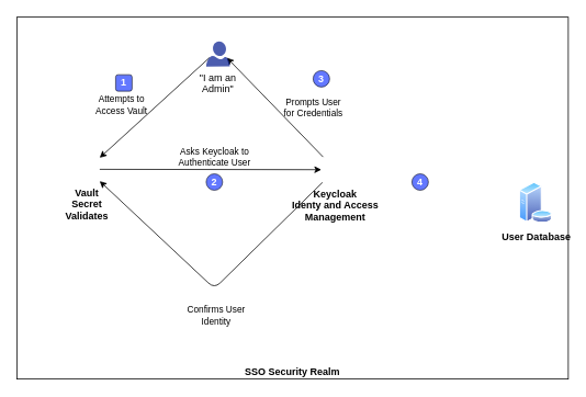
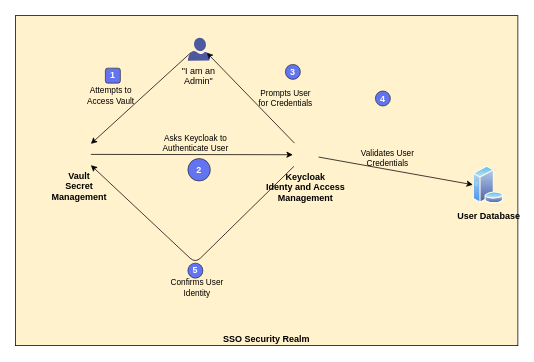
- <mxCell id="12" value="2" style="ellipse;whiteSpace=wrap;html=1;aspect=fixed;labelBackgroundColor=none;opacity=70;fillColor=#213FFF;fontColor=#FFFFFF;fontStyle=1" vertex="1" parent="1"><mxGeometry x="250" y="210.5" width="20" height="20" as="geometry" /></mxCell>
+ <mxCell id="12" value="2" style="ellipse;whiteSpace=wrap;html=1;aspect=fixed;labelBackgroundColor=none;opacity=70;fillColor=#213FFF;fontColor=#FFFFFF;fontStyle=1" vertex="1" parent="1"><mxGeometry x="250" y="210.5" width="30" height="30" as="geometry" /></mxCell>
- <mxCell id="14" value="4" style="ellipse;whiteSpace=wrap;html=1;aspect=fixed;labelBackgroundColor=none;opacity=70;fillColor=#213FFF;fontColor=#FFFFFF;fontStyle=1" vertex="1" parent="1"><mxGeometry x="500" y="210.5" width="20" height="20" as="geometry" /></mxCell>
+ <mxCell id="14" value="4" style="ellipse;whiteSpace=wrap;html=1;aspect=fixed;labelBackgroundColor=none;opacity=70;fillColor=#213FFF;fontColor=#FFFFFF;fontStyle=1" vertex="1" parent="1"><mxGeometry x="500" y="120.5" width="20" height="20" as="geometry" /></mxCell>
+ <mxCell id="3" value="Validates User&lt;br&gt;Credentials" style="edgeStyle=none;html=1;entryX=0;entryY=0.5;entryDx=0;entryDy=0;labelBackgroundColor=none;" edge="1" parent="1" source="18" target="10"><mxGeometry x="-0.138" y="16" relative="1" as="geometry"><mxPoint y="1" as="offset" /></mxGeometry></mxCell>
- <mxCell id="17" value="Vault&#10;Secret&#10;Validates" style="shape=image;verticalLabelPosition=bottom;labelBackgroundColor=none;verticalAlign=top;aspect=fixed;imageAspect=0;image=https://cdn.worldvectorlogo.com/logos/vault-enterprise.svg;fontStyle=1" vertex="1" parent="16"><mxGeometry x="90" y="190" width="30.65" height="30" as="geometry" /></mxCell>
+ <mxCell id="17" value="Vault&#10;Secret&#10;Management" style="shape=image;verticalLabelPosition=bottom;labelBackgroundColor=none;verticalAlign=top;aspect=fixed;imageAspect=0;image=https://cdn.worldvectorlogo.com/logos/vault-enterprise.svg;fontStyle=1" vertex="1" parent="16"><mxGeometry x="90" y="190" width="30.65" height="30" as="geometry" /></mxCell>
- <mxCell id="2" value="&lt;span style=&quot;&quot;&gt;SSO Security Realm&lt;/span&gt;" style="rounded=0;whiteSpace=wrap;html=1;verticalAlign=bottom;fontStyle=1;" parent="1" vertex="1"><mxGeometry x="20" y="20" width="670" height="440" as="geometry" /></mxCell>
+ <mxCell id="2" value="&lt;span style=&quot;&quot;&gt;SSO Security Realm&lt;/span&gt;" style="rounded=0;whiteSpace=wrap;html=1;verticalAlign=bottom;fontStyle=1;fillColor=#fff2cc;" parent="1" vertex="1"><mxGeometry x="20" y="20" width="670" height="440" as="geometry" /></mxCell>
+ <mxCell id="15" value="5" style="ellipse;whiteSpace=wrap;html=1;aspect=fixed;labelBackgroundColor=none;opacity=70;fillColor=#213FFF;fontColor=#FFFFFF;fontStyle=1" vertex="1" parent="1"><mxGeometry x="250" y="350" width="20" height="20" as="geometry" /></mxCell>
